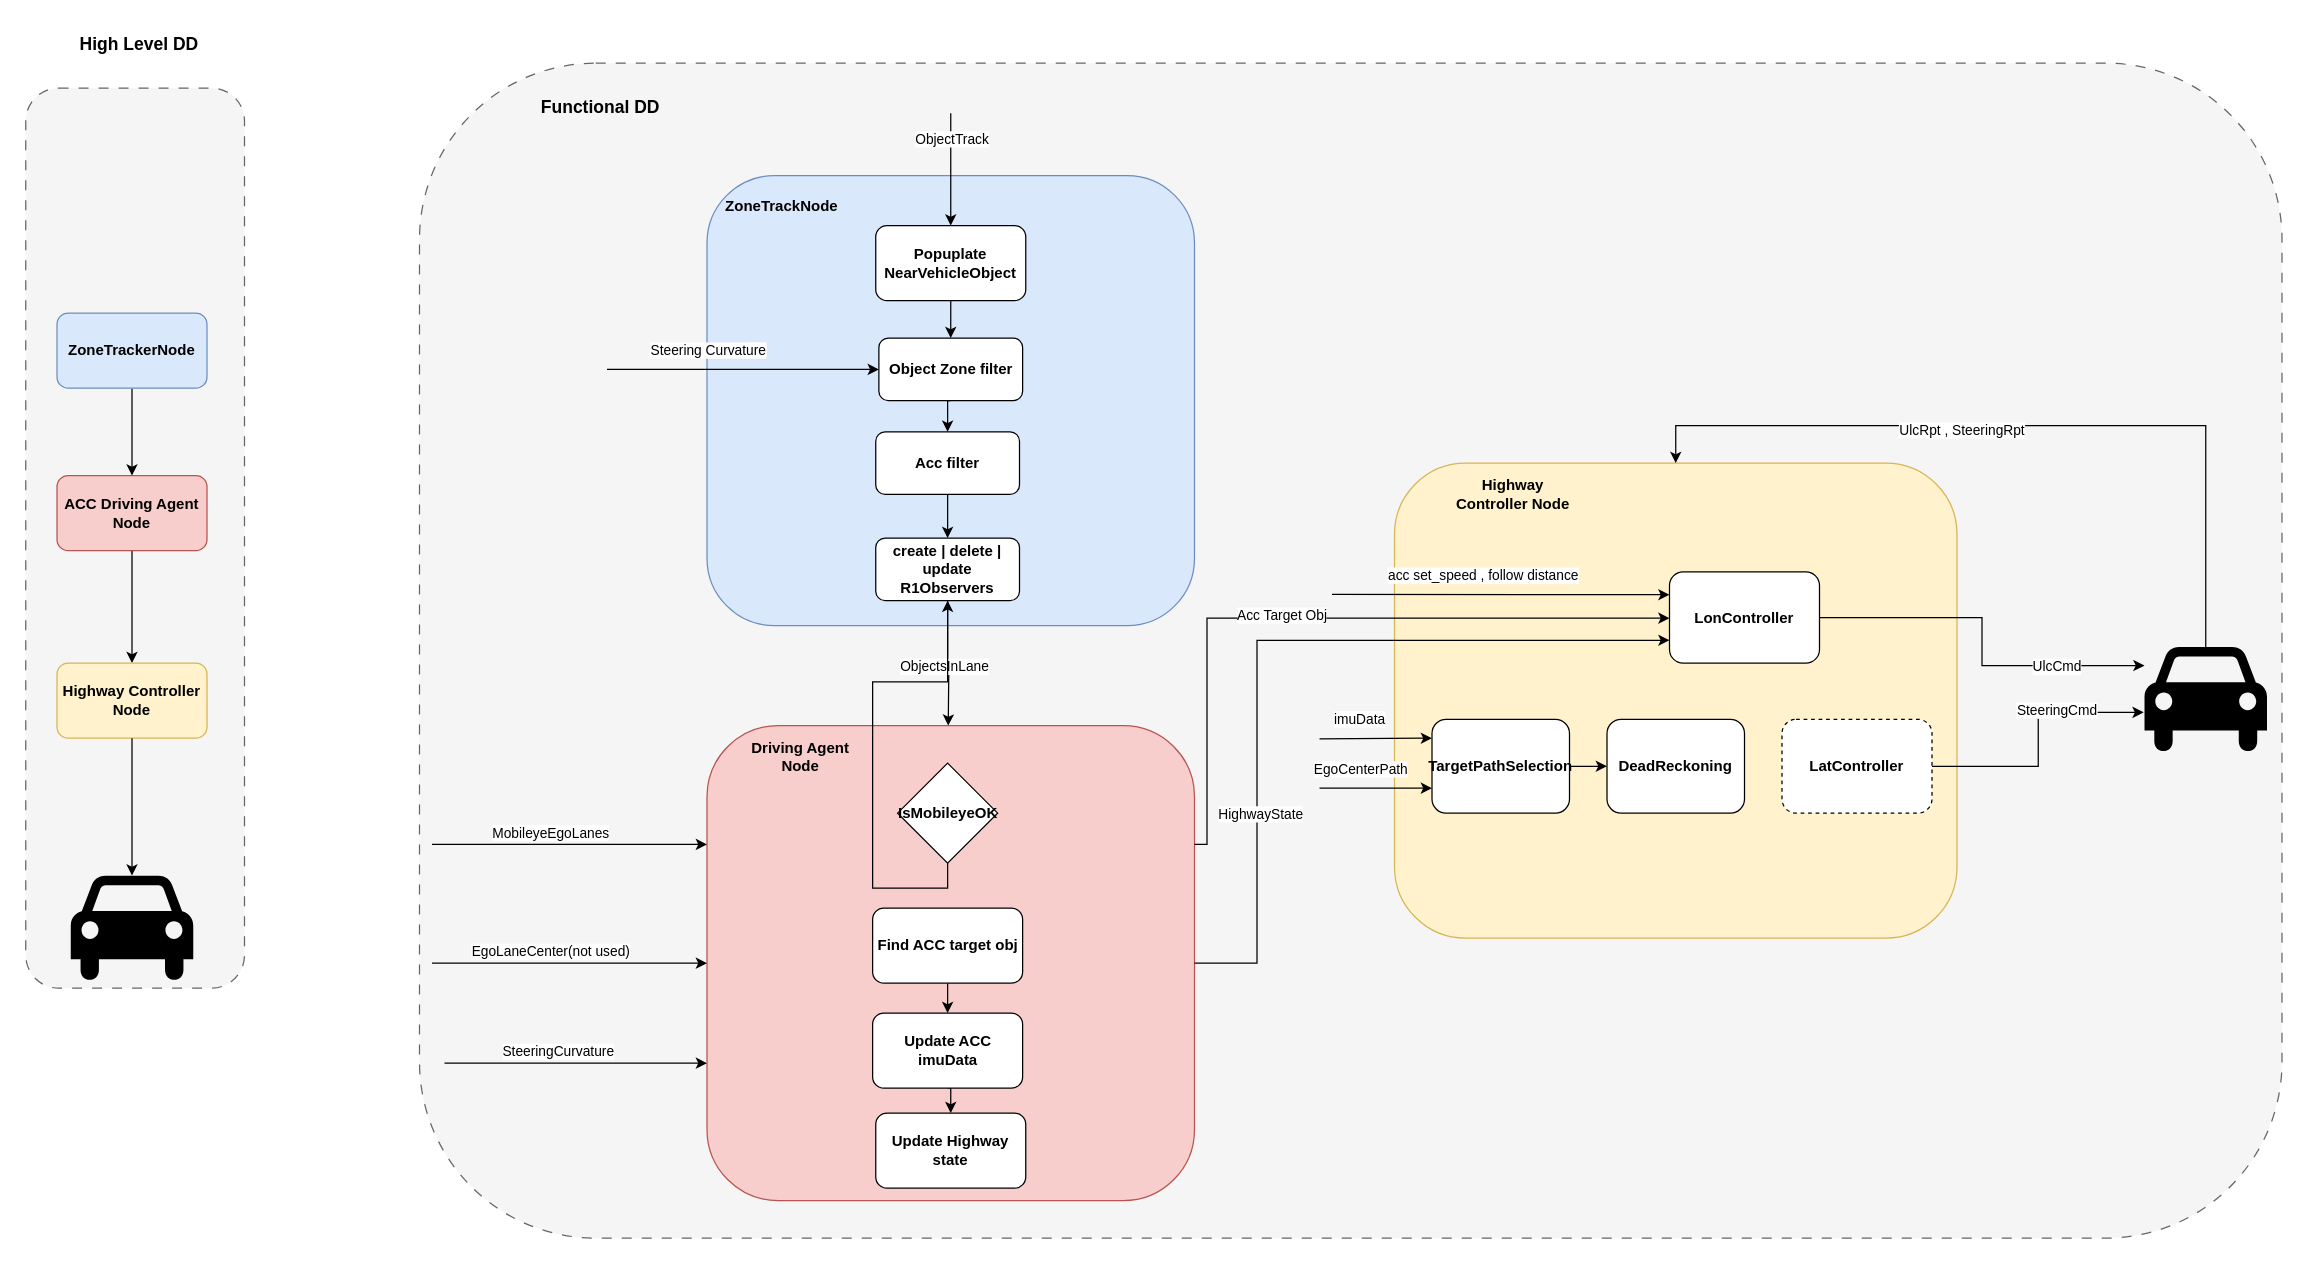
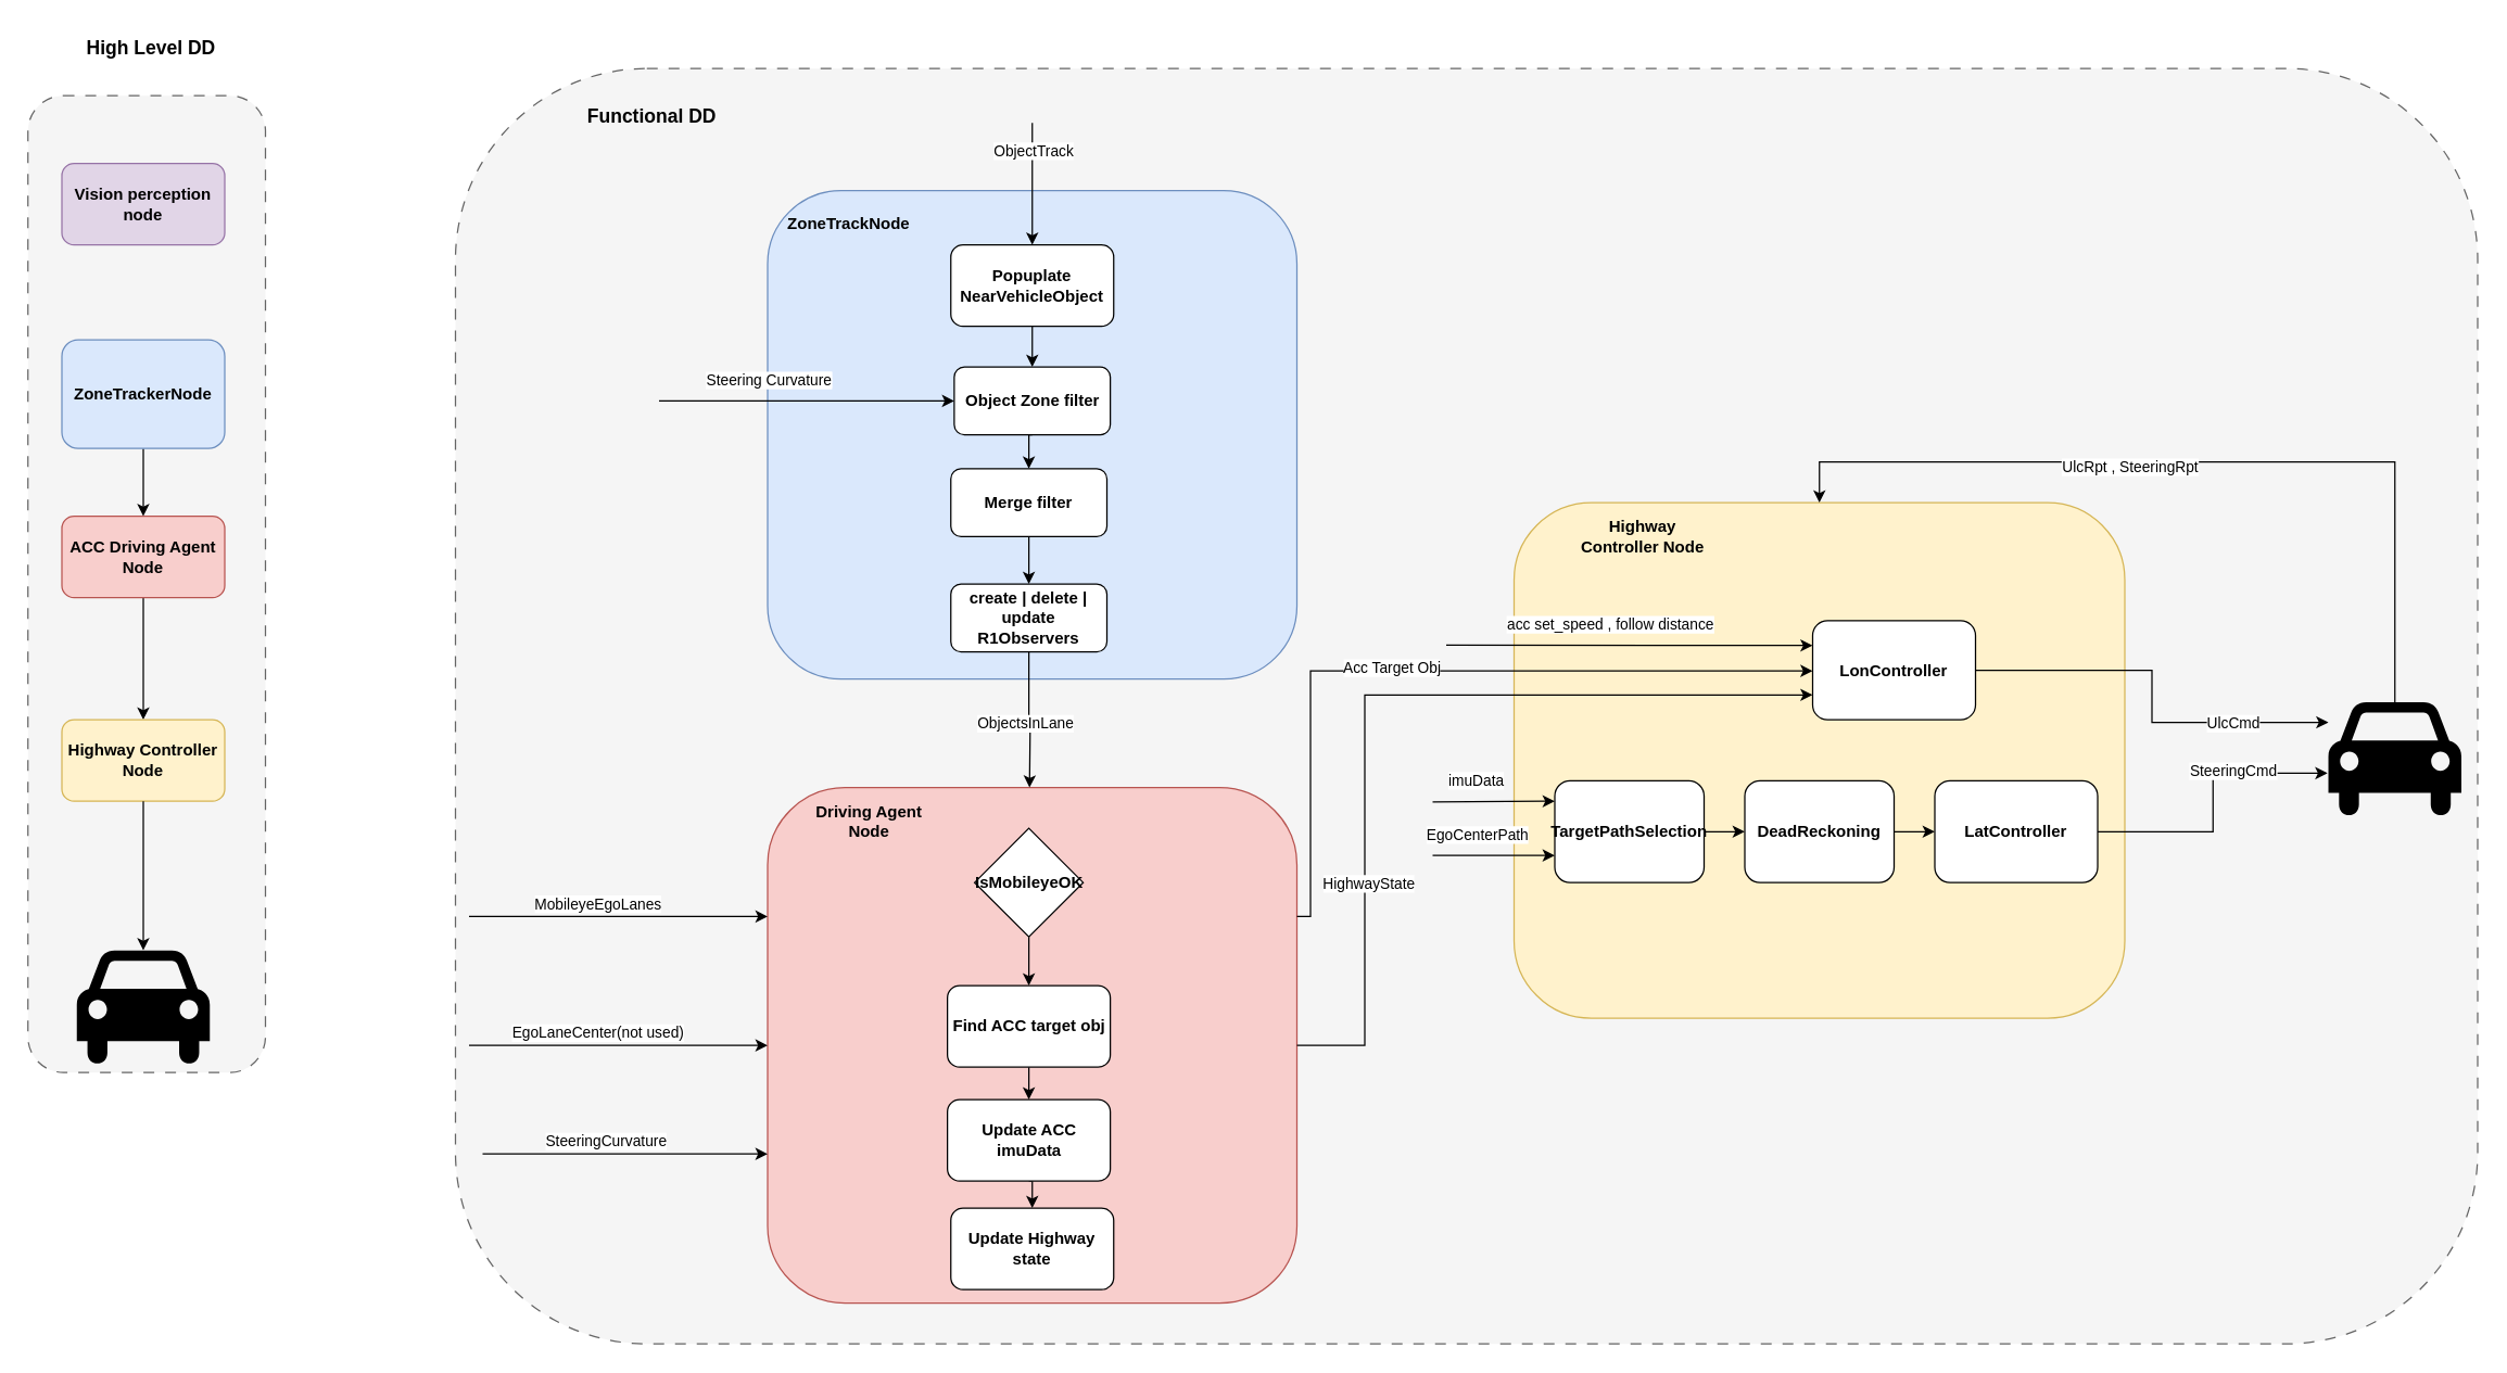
+ <mxCell id="15" value="&lt;b&gt;Vision perception node&lt;/b&gt;" style="rounded=1;whiteSpace=wrap;html=1;fillColor=#e1d5e7;strokeColor=#9673a6;" parent="1" vertex="1"><mxGeometry x="45" y="120" width="120" height="60" as="geometry" /></mxCell>
- <mxCell id="8" value="&lt;b&gt;ZoneTrackerNode&lt;/b&gt;" style="rounded=1;whiteSpace=wrap;html=1;fillColor=#dae8fc;strokeColor=#6c8ebf;" parent="1" vertex="1"><mxGeometry x="45" y="250" width="120" height="60" as="geometry" /></mxCell>
+ <mxCell id="8" value="&lt;b&gt;ZoneTrackerNode&lt;/b&gt;" style="rounded=1;whiteSpace=wrap;html=1;fillColor=#dae8fc;strokeColor=#6c8ebf;" parent="1" vertex="1"><mxGeometry x="45" y="250" width="120" height="80" as="geometry" /></mxCell>
- <mxCell id="21" value="&lt;b&gt;Acc filter&lt;/b&gt;" style="rounded=1;whiteSpace=wrap;html=1;" parent="1" vertex="1"><mxGeometry x="700" y="345" width="115" height="50" as="geometry" /></mxCell>
+ <mxCell id="21" value="&lt;b&gt;Merge filter&lt;/b&gt;" style="rounded=1;whiteSpace=wrap;html=1;" parent="1" vertex="1"><mxGeometry x="700" y="345" width="115" height="50" as="geometry" /></mxCell>
+ <mxCell id="61" style="edgeStyle=orthogonalEdgeStyle;rounded=0;orthogonalLoop=1;jettySize=auto;html=1;exitX=1;exitY=0.5;exitDx=0;exitDy=0;" parent="1" source="62" target="54" edge="1"><mxGeometry relative="1" as="geometry" /></mxCell>
- <mxCell id="54" value="&lt;b&gt;LatController&lt;/b&gt;" style="rounded=1;whiteSpace=wrap;html=1;dashed=1;" parent="1" vertex="1"><mxGeometry x="1425" y="575" width="120" height="75" as="geometry" /></mxCell>
+ <mxCell id="54" value="&lt;b&gt;LatController&lt;/b&gt;" style="rounded=1;whiteSpace=wrap;html=1;" parent="1" vertex="1"><mxGeometry x="1425" y="575" width="120" height="75" as="geometry" /></mxCell>
- <mxCell id="35" style="edgeStyle=orthogonalEdgeStyle;rounded=0;orthogonalLoop=1;jettySize=auto;html=1;exitX=0.5;exitY=1;exitDx=0;exitDy=0;" parent="1" source="36" target="24" edge="1"><mxGeometry relative="1" as="geometry" /></mxCell>
+ <mxCell id="35" style="edgeStyle=orthogonalEdgeStyle;rounded=0;orthogonalLoop=1;jettySize=auto;html=1;exitX=0.5;exitY=1;exitDx=0;exitDy=0;entryX=0.5;entryY=0;entryDx=0;entryDy=0;" parent="1" source="36" target="38" edge="1"><mxGeometry relative="1" as="geometry" /></mxCell>
